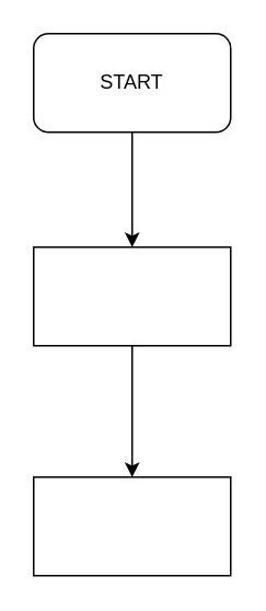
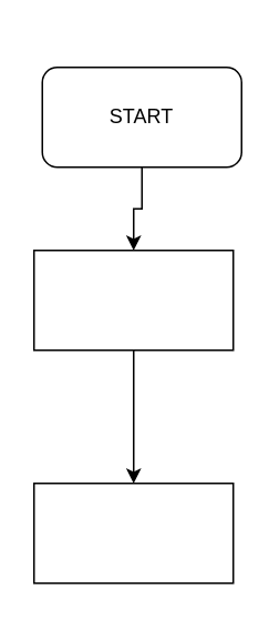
- <mxCell id="3" value="START" style="rounded=1;whiteSpace=wrap;html=1;" vertex="1" parent="1"><mxGeometry x="20" y="20" width="120" height="60" as="geometry" /></mxCell>
+ <mxCell id="3" value="START" style="rounded=1;whiteSpace=wrap;html=1;" vertex="1" parent="1"><mxGeometry x="25" y="40" width="120" height="60" as="geometry" /></mxCell>
